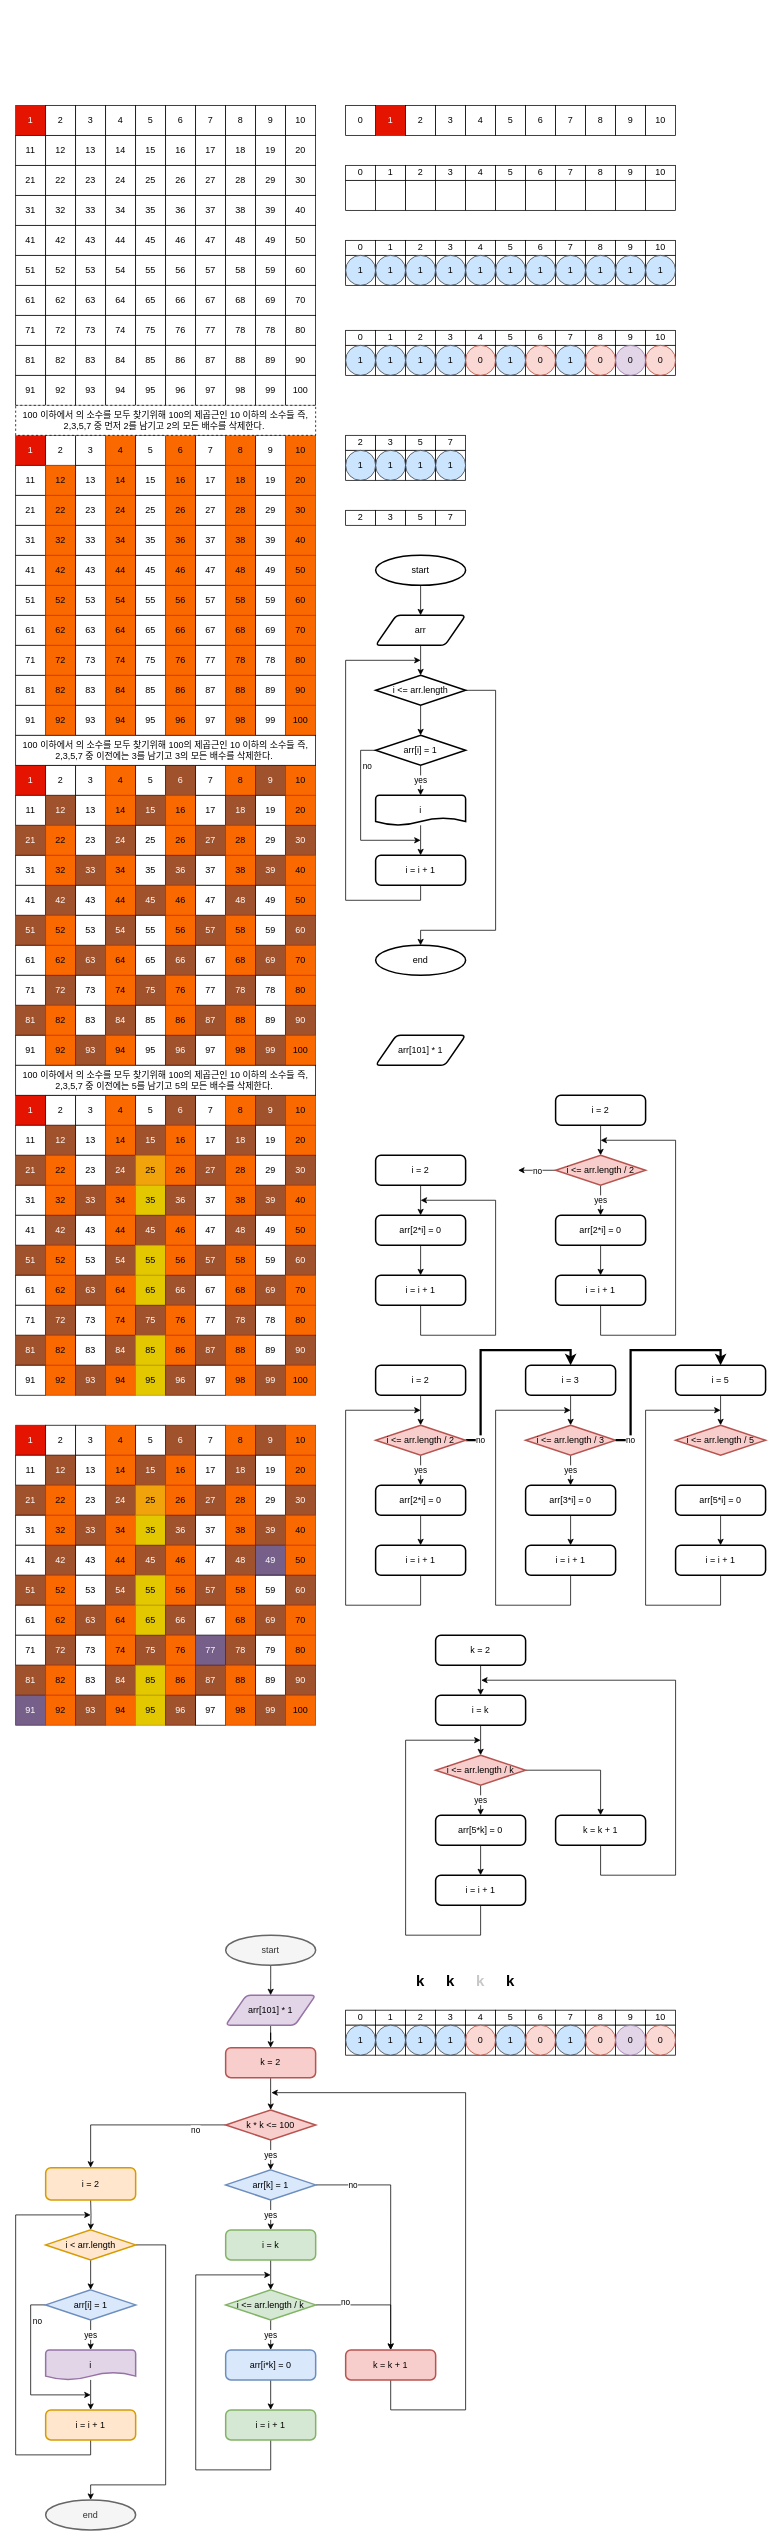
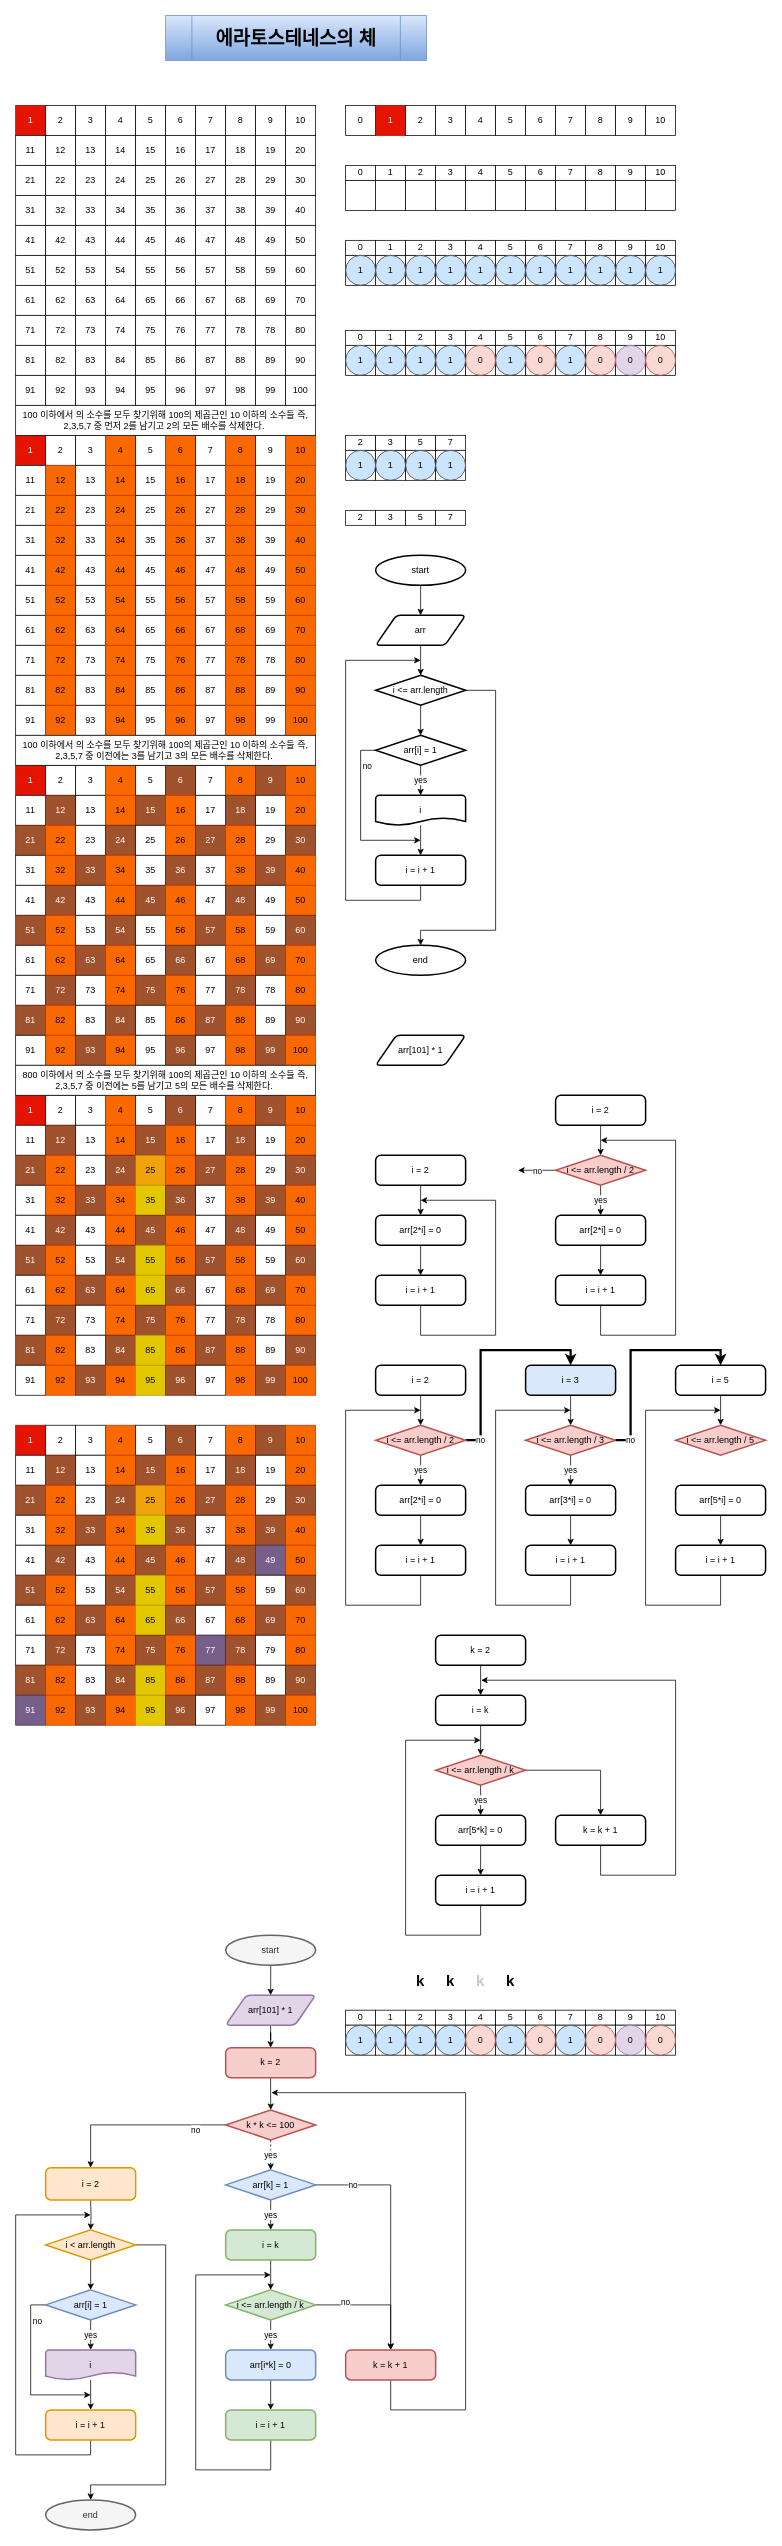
+ <mxCell id="2" value="에라토스테네스의 체" style="shape=process;whiteSpace=wrap;html=1;backgroundOutline=1;fontSize=25;fontStyle=1;fillColor=#dae8fc;gradientColor=#7ea6e0;strokeColor=#6c8ebf;" vertex="1" parent="1"><mxGeometry x="220" y="20" width="348" height="60" as="geometry" /></mxCell>
- <mxCell id="203" value="100 이하에서 의 소수를 모두 찾기위해 100의 제곱근인 10 이하의 소수들 즉,&lt;br&gt;2,3,5,7 중 먼저 2를 남기고 2의 모든 배수를 삭제한다.&amp;nbsp;" style="rounded=0;whiteSpace=wrap;html=1;dashed=1;" vertex="1" parent="1"><mxGeometry x="20" y="540" width="400" height="40" as="geometry" /></mxCell>
+ <mxCell id="203" value="100 이하에서 의 소수를 모두 찾기위해 100의 제곱근인 10 이하의 소수들 즉,&lt;br&gt;2,3,5,7 중 먼저 2를 남기고 2의 모든 배수를 삭제한다.&amp;nbsp;" style="rounded=0;whiteSpace=wrap;html=1;" vertex="1" parent="1"><mxGeometry x="20" y="540" width="400" height="40" as="geometry" /></mxCell>
- <mxCell id="405" value="100 이하에서 의 소수를 모두 찾기위해 100의 제곱근인 10 이하의 소수들 즉,&lt;br&gt;2,3,5,7 중 이전에는 5를 남기고 5의 모든 배수를 삭제한다.&amp;nbsp;" style="rounded=0;whiteSpace=wrap;html=1;" vertex="1" parent="1"><mxGeometry x="20" y="1420" width="400" height="40" as="geometry" /></mxCell>
+ <mxCell id="405" value="800 이하에서 의 소수를 모두 찾기위해 100의 제곱근인 10 이하의 소수들 즉,&lt;br&gt;2,3,5,7 중 이전에는 5를 남기고 5의 모든 배수를 삭제한다.&amp;nbsp;" style="rounded=0;whiteSpace=wrap;html=1;" vertex="1" parent="1"><mxGeometry x="20" y="1420" width="400" height="40" as="geometry" /></mxCell>
- <mxCell id="662" value="i = 3" style="rounded=1;whiteSpace=wrap;html=1;absoluteArcSize=1;arcSize=14;strokeWidth=2;" vertex="1" parent="1"><mxGeometry x="700" y="1820" width="120" height="40" as="geometry" /></mxCell>
+ <mxCell id="662" value="i = 3" style="rounded=1;whiteSpace=wrap;html=1;absoluteArcSize=1;arcSize=14;strokeWidth=2;fillColor=#dae8fc;" vertex="1" parent="1"><mxGeometry x="700" y="1820" width="120" height="40" as="geometry" /></mxCell>
- <mxCell id="755" value="yes" style="edgeStyle=orthogonalEdgeStyle;rounded=0;orthogonalLoop=1;jettySize=auto;html=1;" edge="1" parent="1" source="757" target="742"><mxGeometry relative="1" as="geometry" /></mxCell>
+ <mxCell id="755" value="yes" style="edgeStyle=orthogonalEdgeStyle;rounded=0;orthogonalLoop=1;jettySize=auto;html=1;dashed=1;" edge="1" parent="1" source="757" target="742"><mxGeometry relative="1" as="geometry" /></mxCell>
